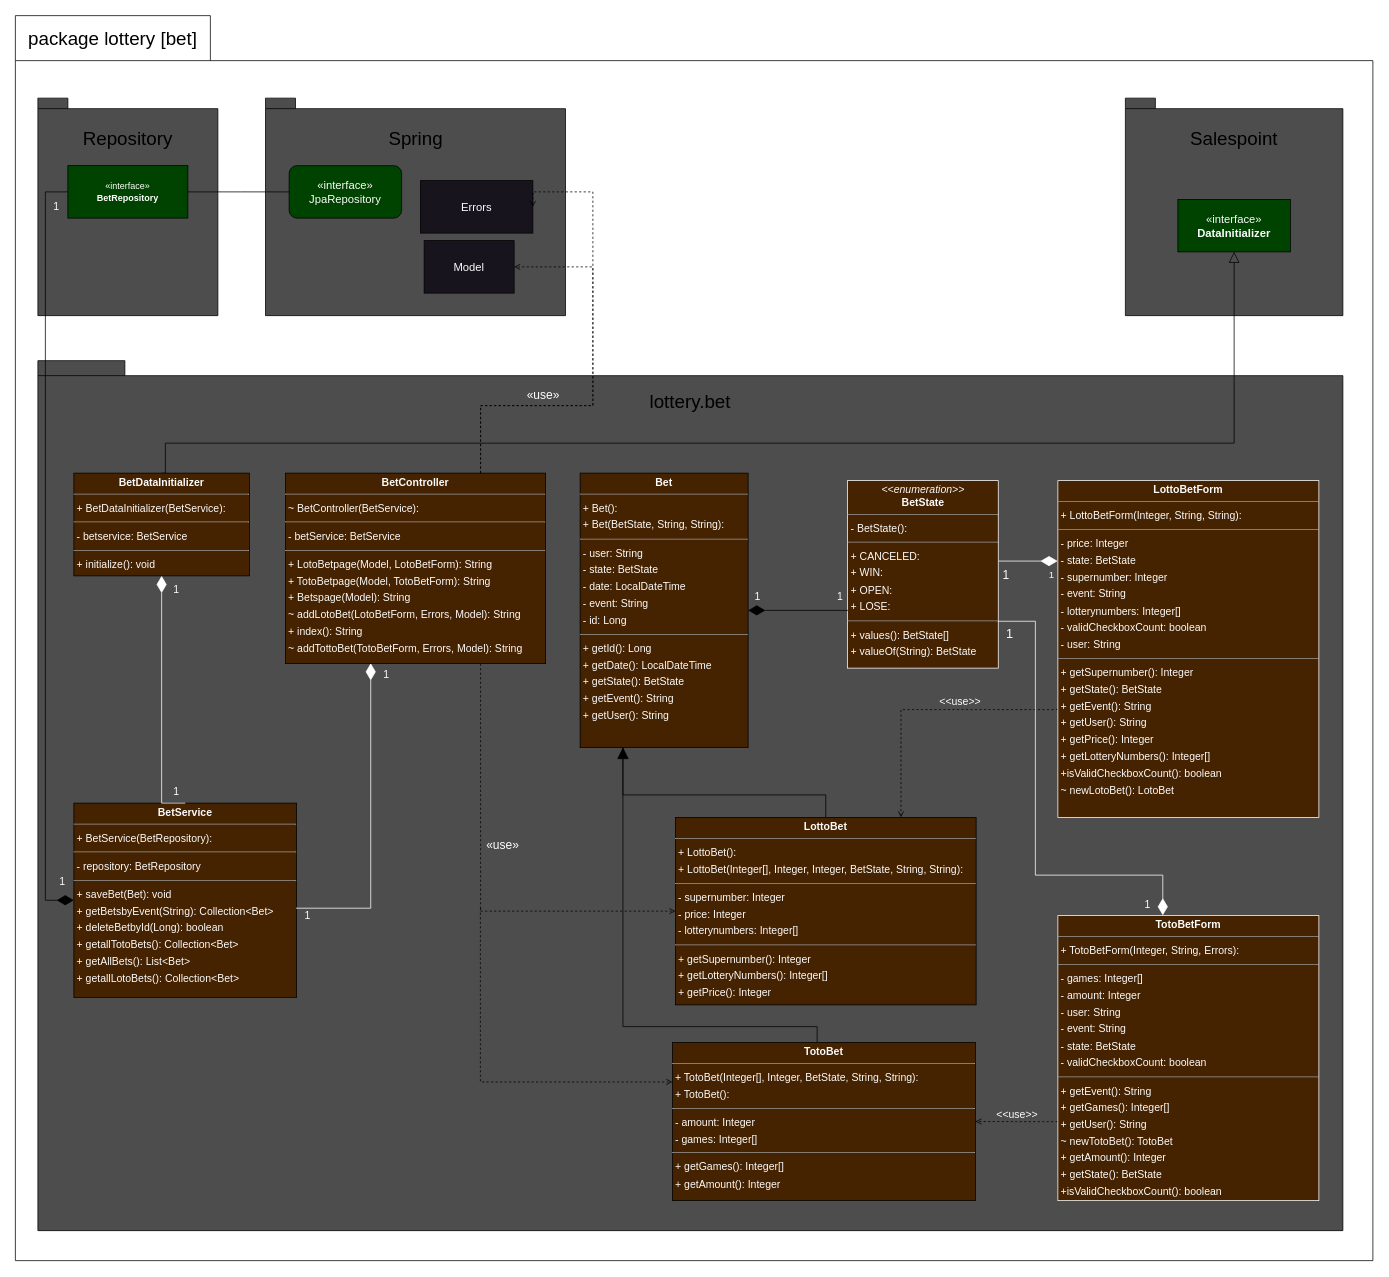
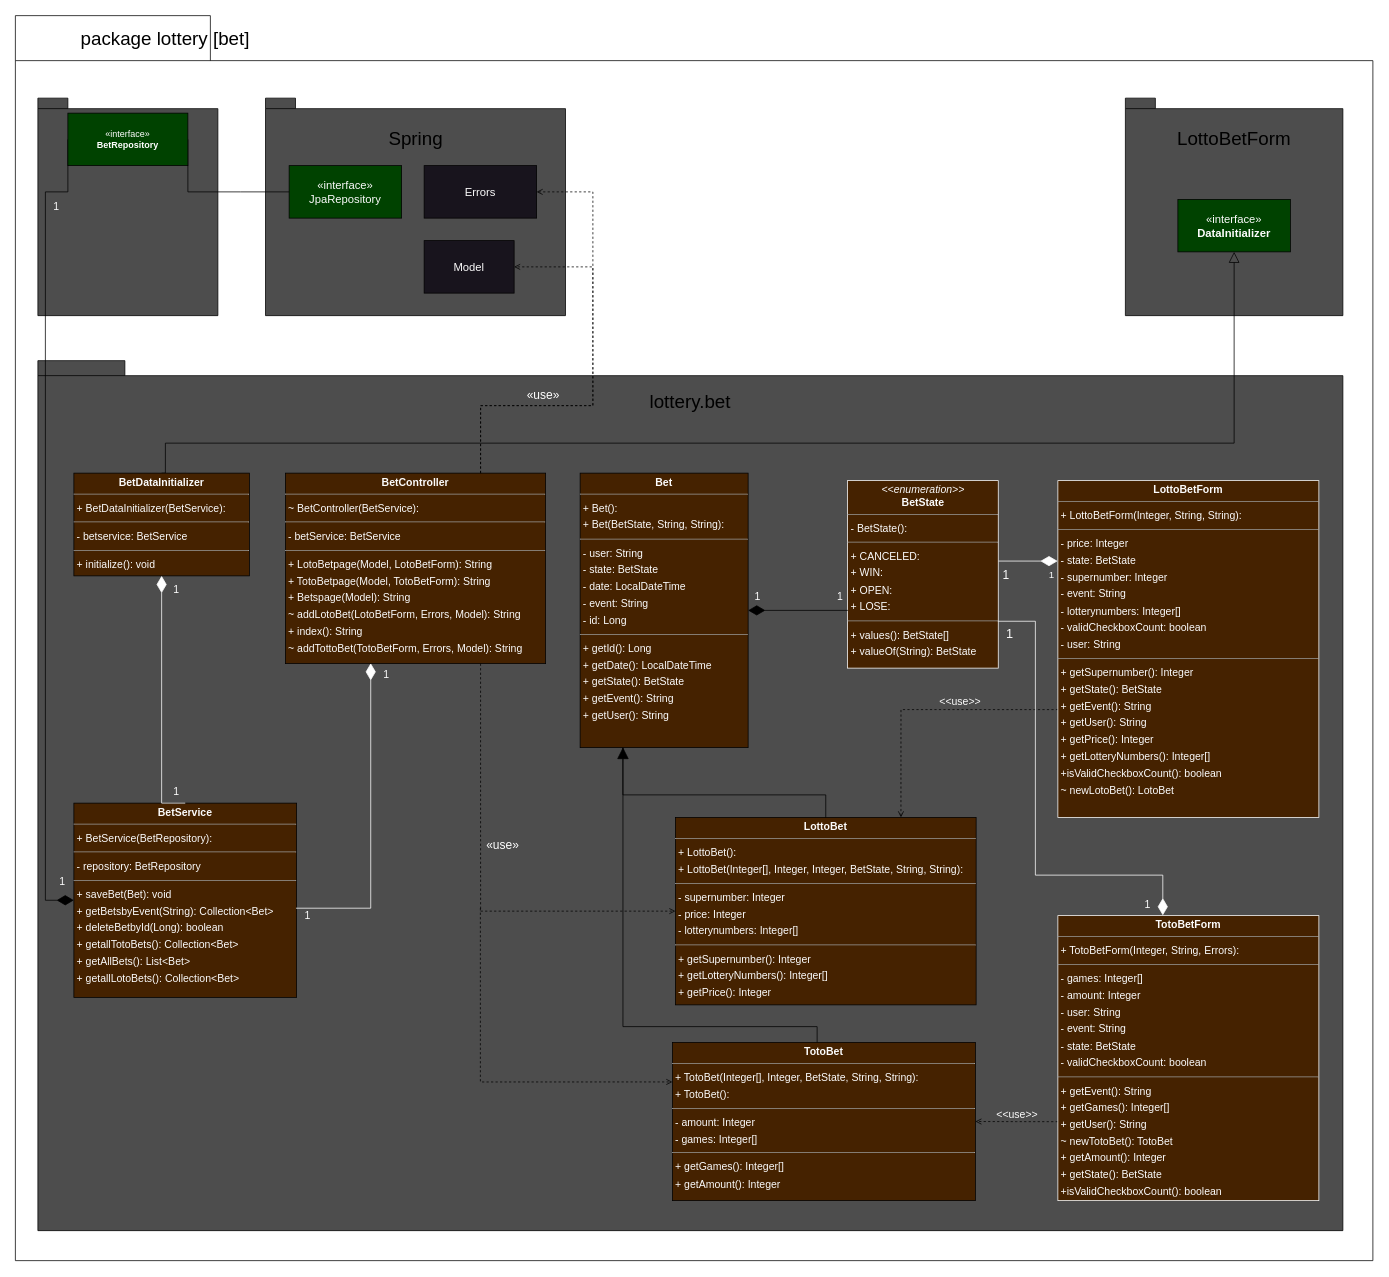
- <mxCell id="44" value="package lottery [bet]" style="text;html=1;strokeColor=none;fillColor=none;align=center;verticalAlign=middle;whiteSpace=wrap;rounded=0;fontSize=25;" vertex="1" parent="1"><mxGeometry x="30" y="30" width="240" height="40" as="geometry" /></mxCell>
+ <mxCell id="44" value="package lottery [bet]" style="text;html=1;strokeColor=none;fillColor=none;align=center;verticalAlign=middle;whiteSpace=wrap;rounded=0;fontSize=25;" vertex="1" parent="1"><mxGeometry x="100" y="30" width="240" height="40" as="geometry" /></mxCell>
- <mxCell id="4" value="&lt;p style=&quot;line-height: 100%;&quot;&gt;Salespoint&lt;/p&gt;" style="shape=folder;fontStyle=0;spacingTop=10;tabWidth=40;tabHeight=14;tabPosition=left;html=1;whiteSpace=wrap;fillColor=#4D4D4D;verticalAlign=top;fontSize=25;" vertex="1" parent="1"><mxGeometry x="1500" y="130" width="290" height="290" as="geometry" /></mxCell>
+ <mxCell id="4" value="&lt;p style=&quot;line-height: 100%;&quot;&gt;LottoBetForm&lt;/p&gt;" style="shape=folder;fontStyle=0;spacingTop=10;tabWidth=40;tabHeight=14;tabPosition=left;html=1;whiteSpace=wrap;fillColor=#4D4D4D;verticalAlign=top;fontSize=25;" vertex="1" parent="1"><mxGeometry x="1500" y="130" width="290" height="290" as="geometry" /></mxCell>
- <mxCell id="41" value="«interface»&lt;br&gt;&lt;b&gt;BetRepository&lt;/b&gt;" style="html=1;whiteSpace=wrap;fillColor=#004200;fontColor=#ffffff;" vertex="1" parent="1"><mxGeometry x="90" y="220" width="160" height="70" as="geometry" /></mxCell>
+ <mxCell id="41" value="«interface»&lt;br&gt;&lt;b&gt;BetRepository&lt;/b&gt;" style="html=1;whiteSpace=wrap;fillColor=#004200;fontColor=#ffffff;" vertex="1" parent="1"><mxGeometry x="90" y="150" width="160" height="70" as="geometry" /></mxCell>
- <mxCell id="32" value="«interface»&lt;br style=&quot;color: rgb(255, 255, 255); font-size: 12px;&quot;&gt;JpaRepository" style="whiteSpace=wrap;html=1;fillColor=#004200;fontColor=#FCFCFC;fontSize=15;rounded=1;" parent="1" vertex="1"><mxGeometry x="385" y="220" width="150" height="70" as="geometry" /></mxCell>
+ <mxCell id="32" value="«interface»&lt;br style=&quot;color: rgb(255, 255, 255); font-size: 12px;&quot;&gt;JpaRepository" style="rounded=0;whiteSpace=wrap;html=1;fillColor=#004200;fontColor=#FCFCFC;fontSize=15;" parent="1" vertex="1"><mxGeometry x="385" y="220" width="150" height="70" as="geometry" /></mxCell>
- <mxCell id="34" value="Errors" style="rounded=0;whiteSpace=wrap;html=1;fillColor=#18141D;fontColor=#FCFCFC;fontSize=15;" parent="1" vertex="1"><mxGeometry x="560" y="240" width="150" height="70" as="geometry" /></mxCell>
+ <mxCell id="34" value="Errors" style="rounded=0;whiteSpace=wrap;html=1;fillColor=#18141D;fontColor=#FCFCFC;fontSize=15;" parent="1" vertex="1"><mxGeometry x="565" y="220" width="150" height="70" as="geometry" /></mxCell>
